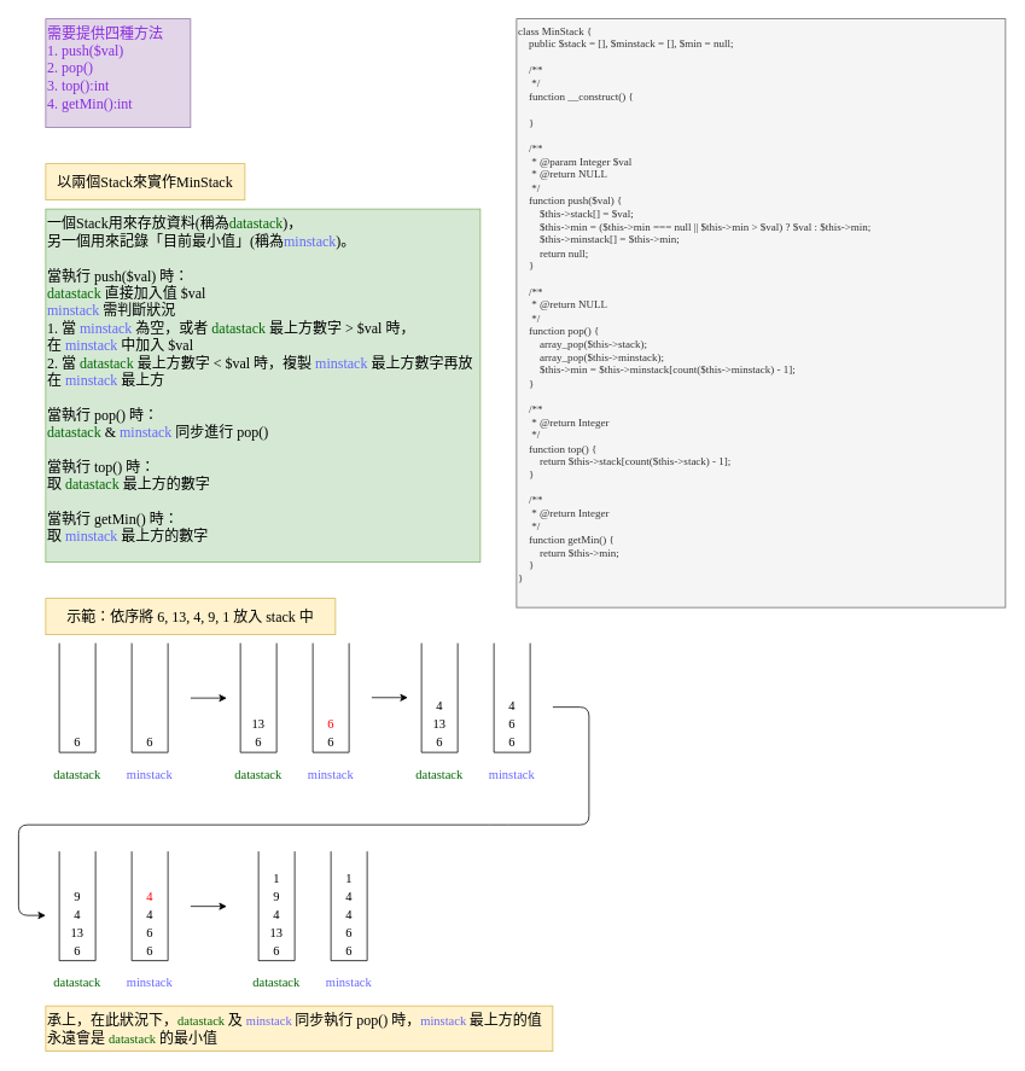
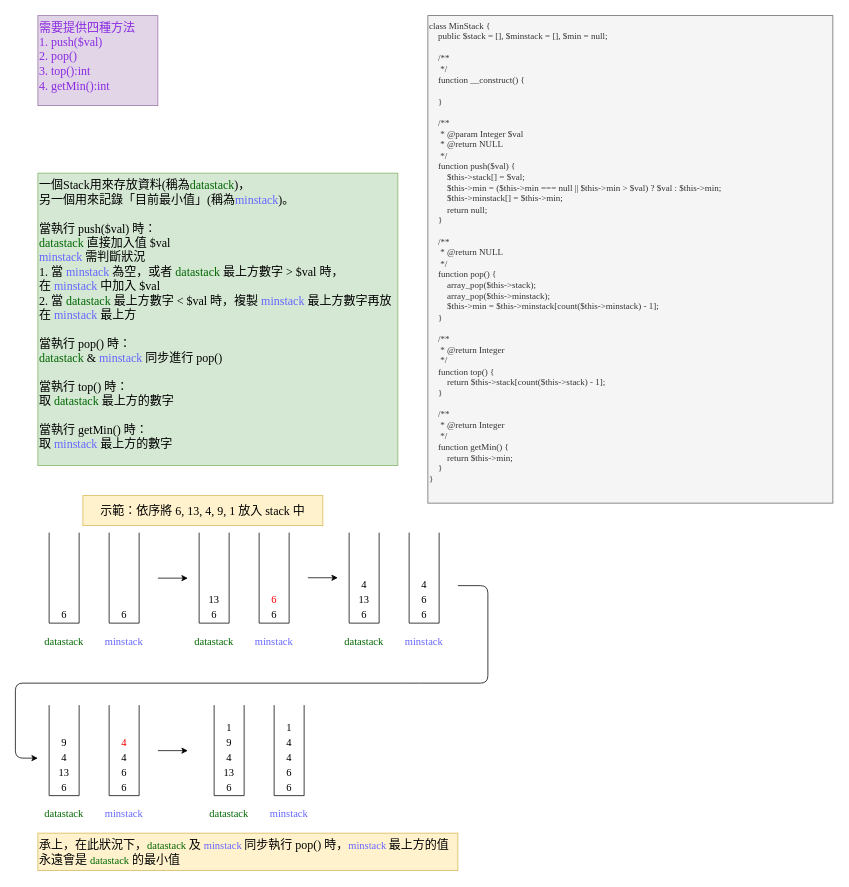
- <mxCell id="3" value="&lt;div&gt;以兩個Stack來實作MinStack&lt;/div&gt;" style="rounded=0;whiteSpace=wrap;html=1;fontFamily=Verdana;fontSize=16;fillColor=#fff2cc;strokeColor=#d6b656;verticalAlign=middle;" vertex="1" parent="1"><mxGeometry x="50" y="180" width="220" height="40" as="geometry" /></mxCell>
- <mxCell id="9" value="&lt;div&gt;示範：依序將 6, 13, 4, 9, 1 放入 stack 中&lt;/div&gt;" style="rounded=0;whiteSpace=wrap;html=1;fontFamily=Verdana;fontSize=16;fillColor=#fff2cc;strokeColor=#d6b656;verticalAlign=middle;" vertex="1" parent="1"><mxGeometry x="50" y="660" width="320" height="40" as="geometry" /></mxCell>
+ <mxCell id="9" value="&lt;div&gt;示範：依序將 6, 13, 4, 9, 1 放入 stack 中&lt;/div&gt;" style="rounded=0;whiteSpace=wrap;html=1;fontFamily=Verdana;fontSize=16;fillColor=#fff2cc;strokeColor=#d6b656;verticalAlign=middle;" vertex="1" parent="1"><mxGeometry x="110" y="660" width="320" height="40" as="geometry" /></mxCell>
